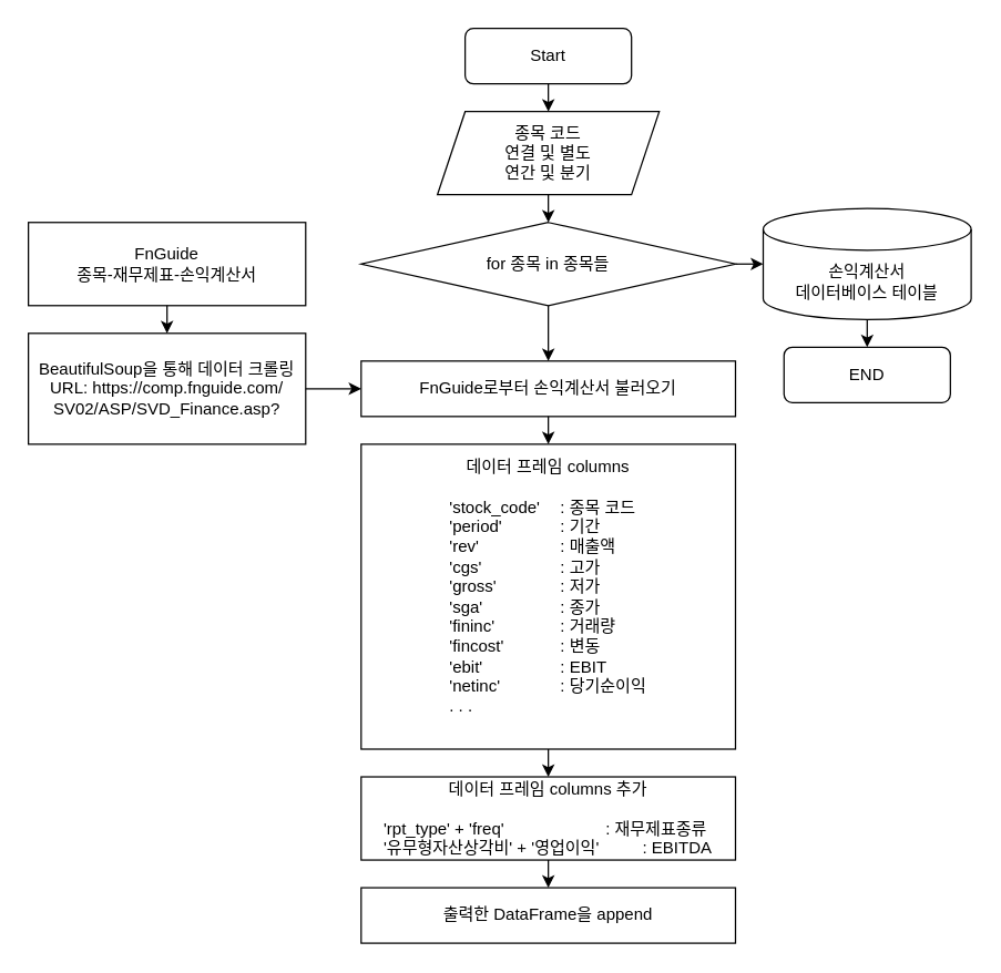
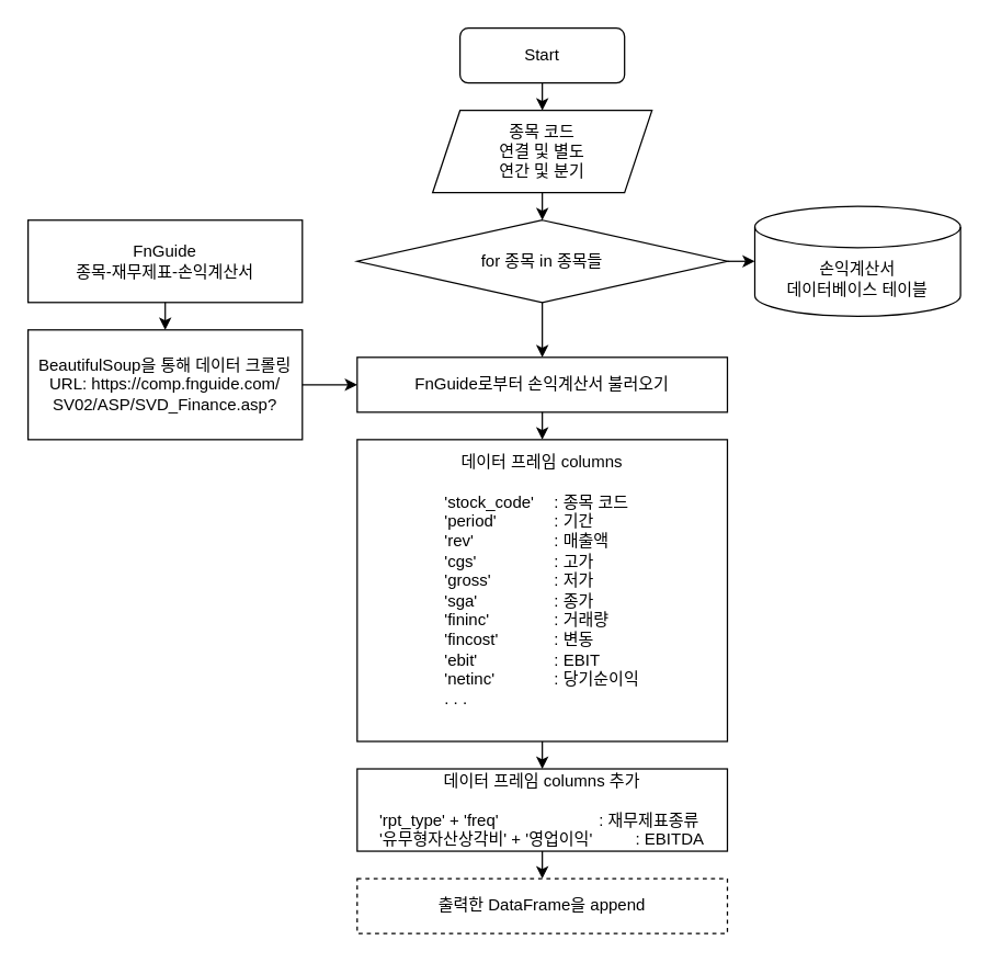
- <mxCell id="9" value="" style="endArrow=classic;html=1;rounded=0;exitX=0.5;exitY=1;exitDx=0;exitDy=0;exitPerimeter=0;" parent="1" source="7" target="10" edge="1"><mxGeometry width="50" height="50" relative="1" as="geometry"><mxPoint x="545" y="290" as="sourcePoint" /><mxPoint x="640" y="250" as="targetPoint" /></mxGeometry></mxCell>
- <mxCell id="10" value="END" style="rounded=1;whiteSpace=wrap;html=1;" parent="1" vertex="1"><mxGeometry x="565" y="250" width="120" height="40" as="geometry" /></mxCell>
- <mxCell id="14" value="출력한 DataFrame을 append" style="rounded=0;whiteSpace=wrap;html=1;" parent="1" vertex="1"><mxGeometry x="260" y="640" width="270" height="40" as="geometry" /></mxCell>
+ <mxCell id="14" value="출력한 DataFrame을 append" style="rounded=0;whiteSpace=wrap;html=1;dashed=1;" parent="1" vertex="1"><mxGeometry x="260" y="640" width="270" height="40" as="geometry" /></mxCell>
